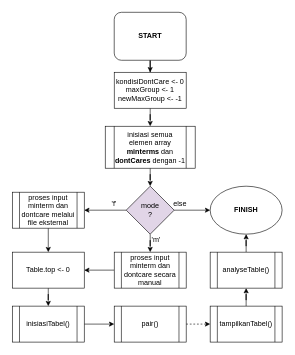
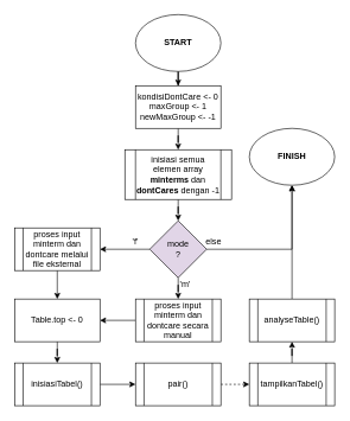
- <mxCell id="3" value="&lt;b&gt;START&lt;/b&gt;" style="whiteSpace=wrap;html=1;rounded=1;" parent="1" vertex="1"><mxGeometry x="190" y="20" width="120" height="80" as="geometry" /></mxCell>
+ <mxCell id="3" value="&lt;b&gt;START&lt;/b&gt;" style="ellipse;whiteSpace=wrap;html=1;" parent="1" vertex="1"><mxGeometry x="190" y="20" width="120" height="80" as="geometry" /></mxCell>
- <mxCell id="4" value="&lt;b&gt;FINISH&lt;/b&gt;" style="ellipse;whiteSpace=wrap;html=1;" parent="1" vertex="1"><mxGeometry x="350" y="310" width="120" height="80" as="geometry" /></mxCell>
+ <mxCell id="4" value="&lt;b&gt;FINISH&lt;/b&gt;" style="ellipse;whiteSpace=wrap;html=1;" parent="1" vertex="1"><mxGeometry x="350" y="180" width="120" height="80" as="geometry" /></mxCell>
